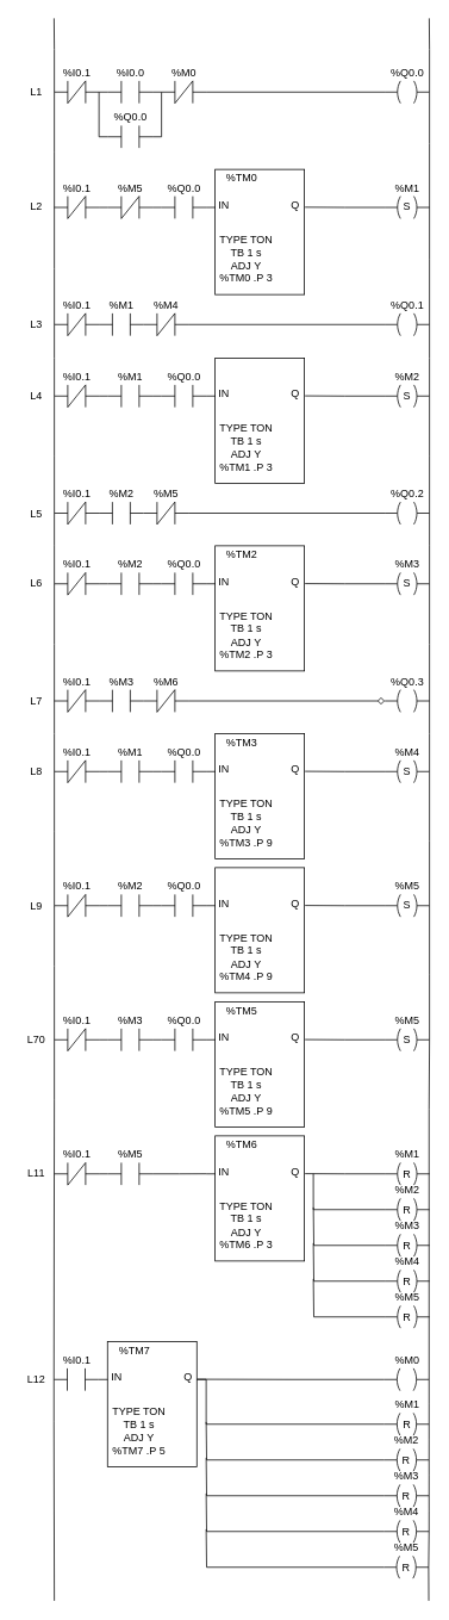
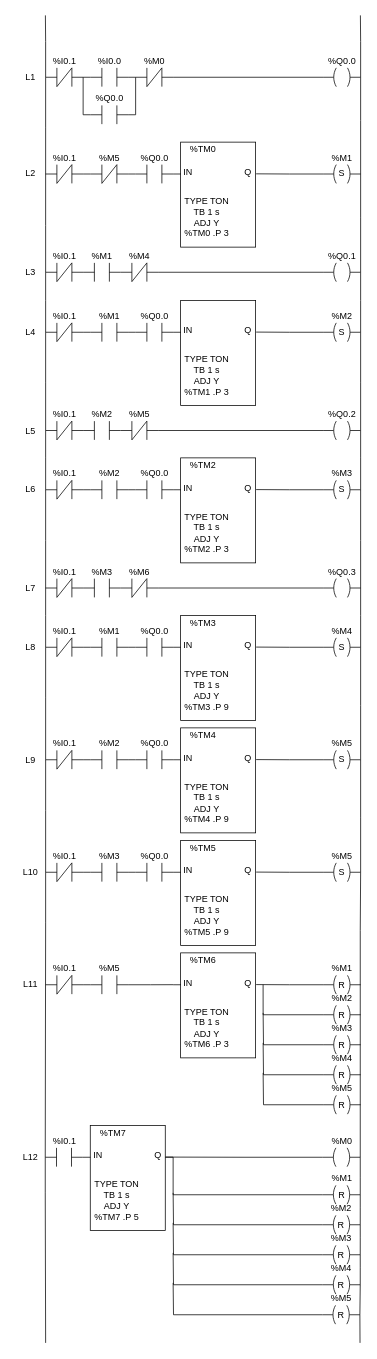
- <mxCell id="75" style="edgeStyle=orthogonalEdgeStyle;rounded=0;orthogonalLoop=1;jettySize=auto;html=1;exitX=1;exitY=0.5;exitDx=0;exitDy=0;exitPerimeter=0;entryX=0;entryY=0.5;entryDx=0;entryDy=0;entryPerimeter=0;endArrow=diamond;endFill=0;" parent="1" source="156" target="78" edge="1"><mxGeometry relative="1" as="geometry" /></mxCell>
+ <mxCell id="75" style="edgeStyle=orthogonalEdgeStyle;rounded=0;orthogonalLoop=1;jettySize=auto;html=1;exitX=1;exitY=0.5;exitDx=0;exitDy=0;exitPerimeter=0;entryX=0;entryY=0.5;entryDx=0;entryDy=0;entryPerimeter=0;endArrow=none;endFill=0;" parent="1" source="156" target="78" edge="1"><mxGeometry relative="1" as="geometry" /></mxCell>
+ <mxCell id="102" value="%TM4" style="text;html=1;strokeColor=none;fillColor=none;align=center;verticalAlign=middle;whiteSpace=wrap;rounded=0;" parent="1" vertex="1"><mxGeometry x="250" y="970" width="40" height="20" as="geometry" /></mxCell>
- <mxCell id="149" value="L70" style="text;html=1;strokeColor=none;fillColor=none;align=center;verticalAlign=middle;whiteSpace=wrap;rounded=0;" parent="1" vertex="1"><mxGeometry x="20" y="1152" width="40" height="20" as="geometry" /></mxCell>
+ <mxCell id="149" value="L10" style="text;html=1;strokeColor=none;fillColor=none;align=center;verticalAlign=middle;whiteSpace=wrap;rounded=0;" parent="1" vertex="1"><mxGeometry x="20" y="1152" width="40" height="20" as="geometry" /></mxCell>
